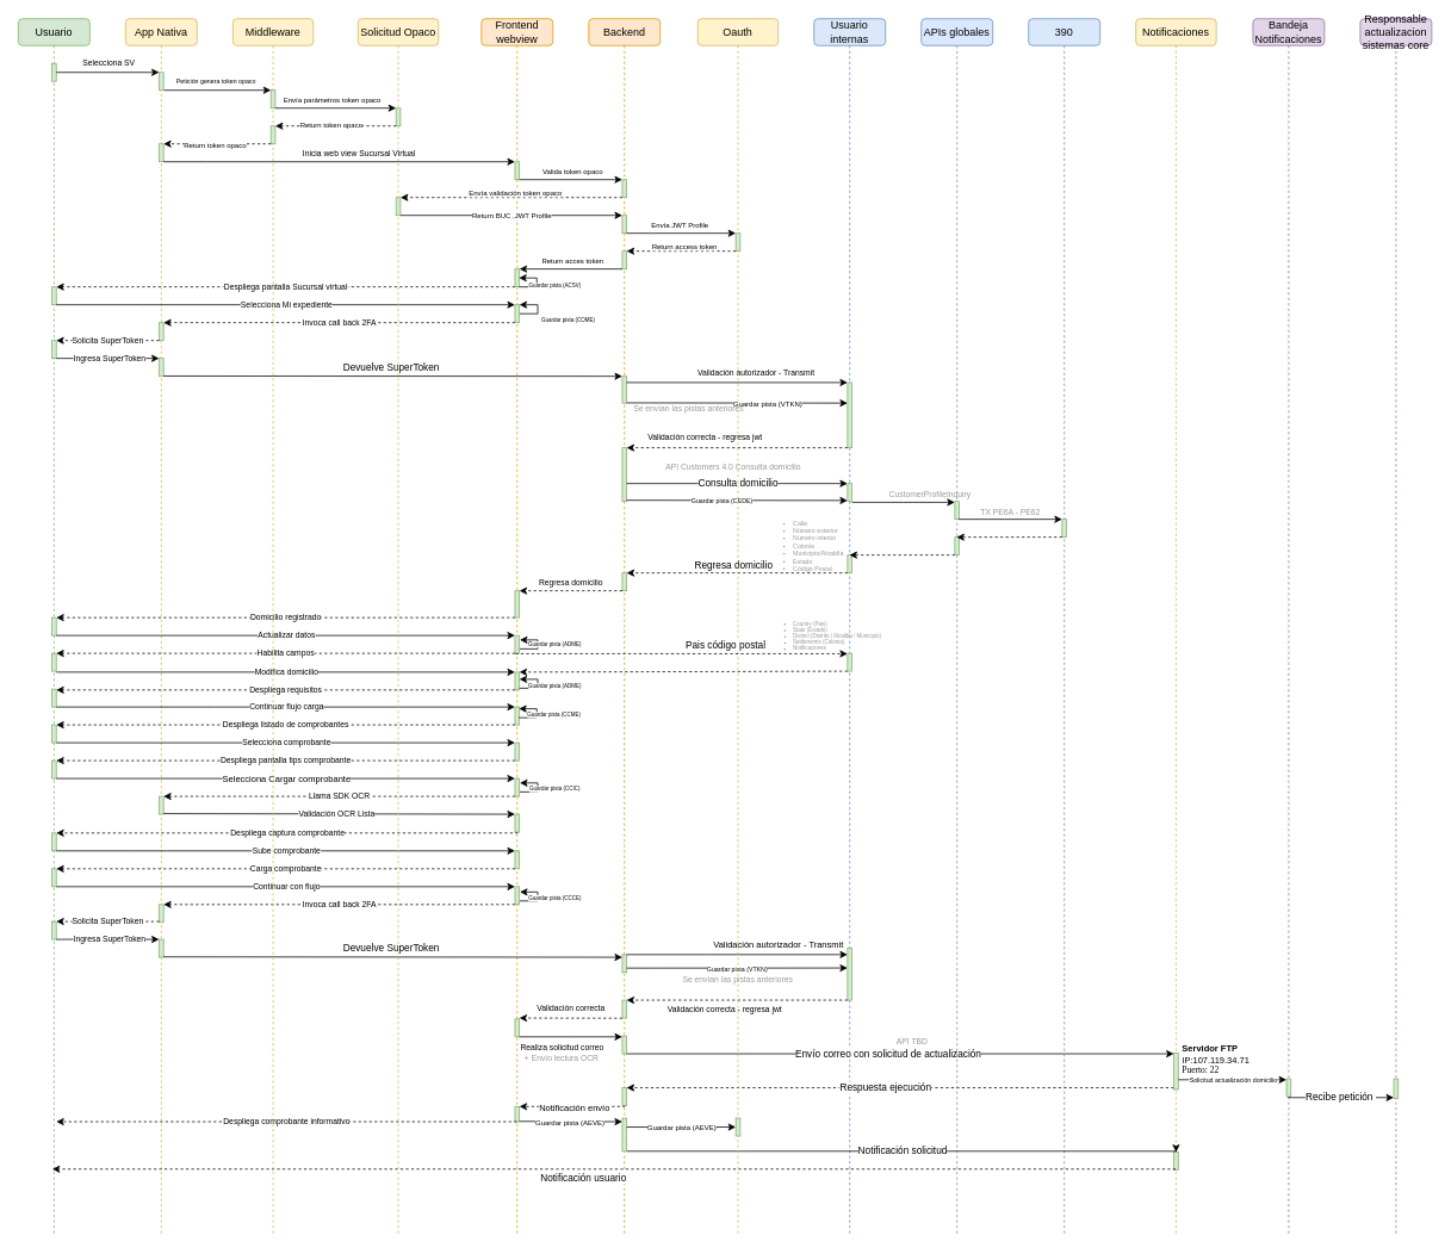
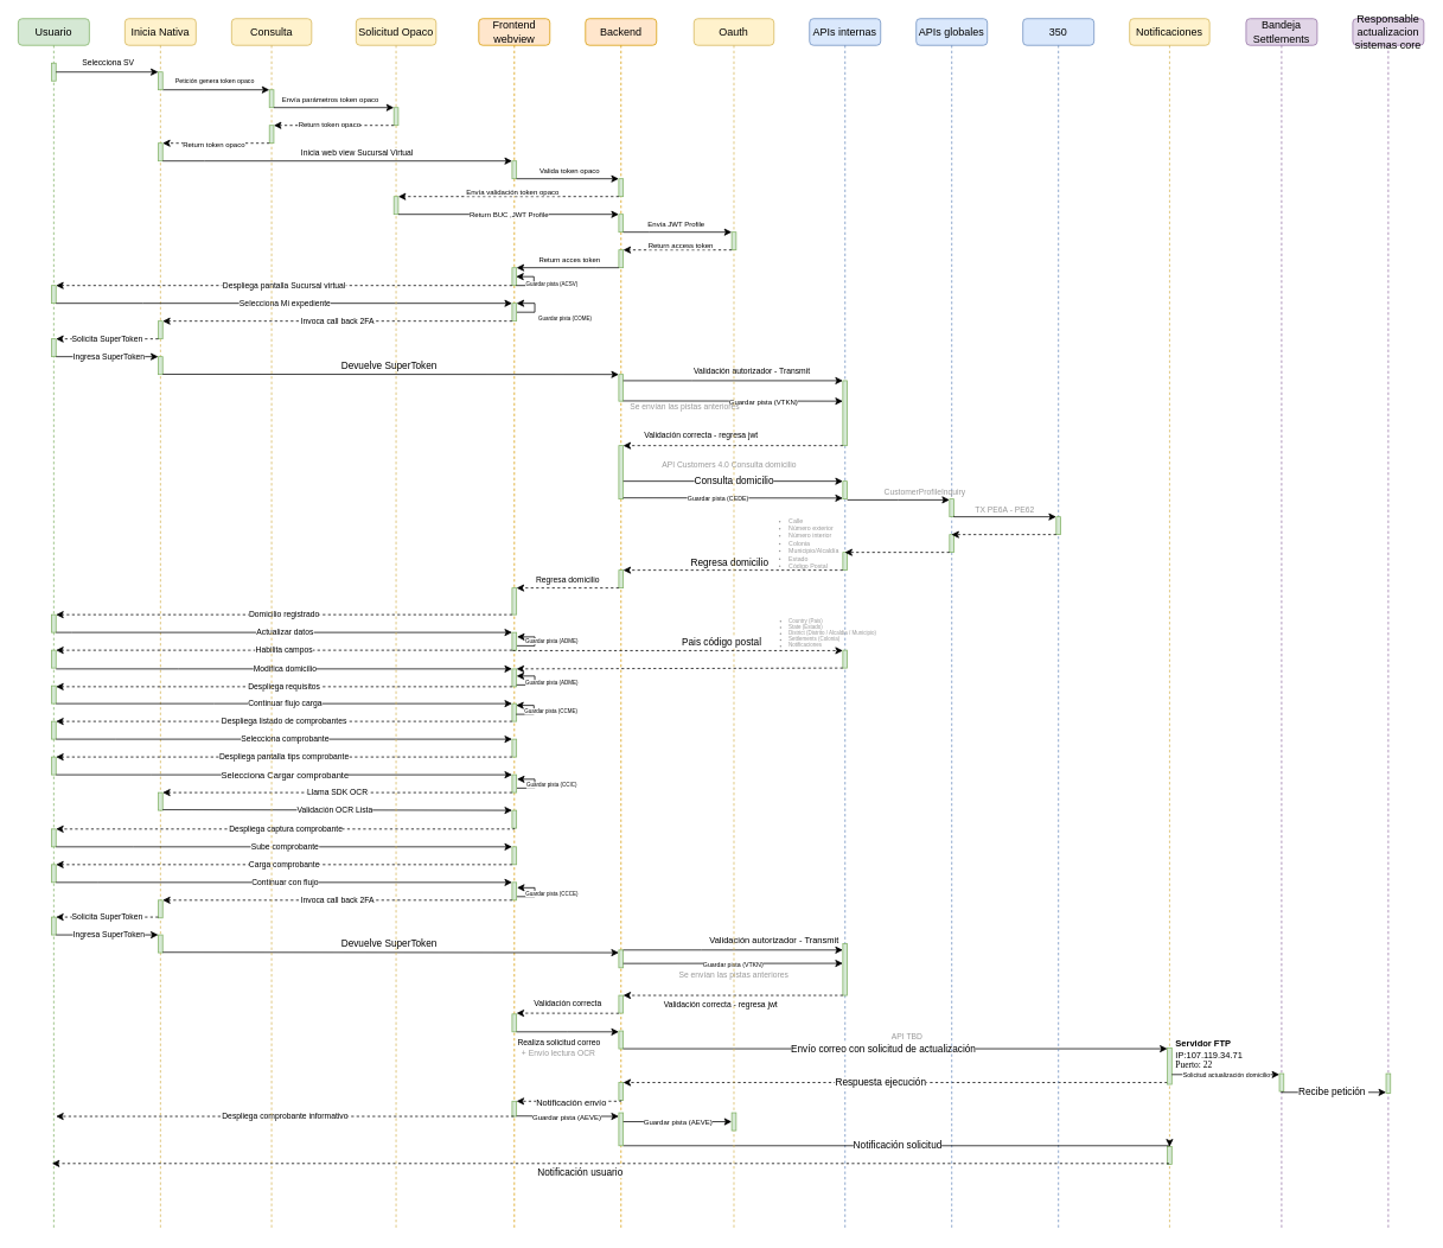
- <mxCell id="14" value="App Nativa" style="shape=umlLifeline;perimeter=lifelinePerimeter;whiteSpace=wrap;html=1;container=1;dropTarget=0;collapsible=0;recursiveResize=0;outlineConnect=0;portConstraint=eastwest;newEdgeStyle={&quot;edgeStyle&quot;:&quot;elbowEdgeStyle&quot;,&quot;elbow&quot;:&quot;vertical&quot;,&quot;curved&quot;:0,&quot;rounded&quot;:0};size=30;fillColor=#fff2cc;strokeColor=#d6b656;rounded=1;" parent="1" vertex="1"><mxGeometry x="140" y="20" width="80" height="1360" as="geometry" /></mxCell>
+ <mxCell id="14" value="Inicia Nativa" style="shape=umlLifeline;perimeter=lifelinePerimeter;whiteSpace=wrap;html=1;container=1;dropTarget=0;collapsible=0;recursiveResize=0;outlineConnect=0;portConstraint=eastwest;newEdgeStyle={&quot;edgeStyle&quot;:&quot;elbowEdgeStyle&quot;,&quot;elbow&quot;:&quot;vertical&quot;,&quot;curved&quot;:0,&quot;rounded&quot;:0};size=30;fillColor=#fff2cc;strokeColor=#d6b656;rounded=1;" parent="1" vertex="1"><mxGeometry x="140" y="20" width="80" height="1360" as="geometry" /></mxCell>
- <mxCell id="139" value="Middleware" style="shape=umlLifeline;perimeter=lifelinePerimeter;whiteSpace=wrap;html=1;container=1;dropTarget=0;collapsible=0;recursiveResize=0;outlineConnect=0;portConstraint=eastwest;newEdgeStyle={&quot;edgeStyle&quot;:&quot;elbowEdgeStyle&quot;,&quot;elbow&quot;:&quot;vertical&quot;,&quot;curved&quot;:0,&quot;rounded&quot;:0};size=30;fillColor=#fff2cc;strokeColor=#d6b656;rounded=1;" parent="1" vertex="1"><mxGeometry x="260" y="20" width="90" height="1360" as="geometry" /></mxCell>
+ <mxCell id="139" value="Consulta" style="shape=umlLifeline;perimeter=lifelinePerimeter;whiteSpace=wrap;html=1;container=1;dropTarget=0;collapsible=0;recursiveResize=0;outlineConnect=0;portConstraint=eastwest;newEdgeStyle={&quot;edgeStyle&quot;:&quot;elbowEdgeStyle&quot;,&quot;elbow&quot;:&quot;vertical&quot;,&quot;curved&quot;:0,&quot;rounded&quot;:0};size=30;fillColor=#fff2cc;strokeColor=#d6b656;rounded=1;" parent="1" vertex="1"><mxGeometry x="260" y="20" width="90" height="1360" as="geometry" /></mxCell>
- <mxCell id="51" value="Usuario internas" style="shape=umlLifeline;perimeter=lifelinePerimeter;whiteSpace=wrap;html=1;container=1;dropTarget=0;collapsible=0;recursiveResize=0;outlineConnect=0;portConstraint=eastwest;newEdgeStyle={&quot;edgeStyle&quot;:&quot;elbowEdgeStyle&quot;,&quot;elbow&quot;:&quot;vertical&quot;,&quot;curved&quot;:0,&quot;rounded&quot;:0};size=30;fillColor=#dae8fc;strokeColor=#6c8ebf;rounded=1;" parent="1" vertex="1"><mxGeometry x="910" y="20" width="80" height="1360" as="geometry" /></mxCell>
+ <mxCell id="51" value="APIs internas" style="shape=umlLifeline;perimeter=lifelinePerimeter;whiteSpace=wrap;html=1;container=1;dropTarget=0;collapsible=0;recursiveResize=0;outlineConnect=0;portConstraint=eastwest;newEdgeStyle={&quot;edgeStyle&quot;:&quot;elbowEdgeStyle&quot;,&quot;elbow&quot;:&quot;vertical&quot;,&quot;curved&quot;:0,&quot;rounded&quot;:0};size=30;fillColor=#dae8fc;strokeColor=#6c8ebf;rounded=1;" parent="1" vertex="1"><mxGeometry x="910" y="20" width="80" height="1360" as="geometry" /></mxCell>
- <mxCell id="102" value="390" style="shape=umlLifeline;perimeter=lifelinePerimeter;whiteSpace=wrap;html=1;container=1;dropTarget=0;collapsible=0;recursiveResize=0;outlineConnect=0;portConstraint=eastwest;newEdgeStyle={&quot;edgeStyle&quot;:&quot;elbowEdgeStyle&quot;,&quot;elbow&quot;:&quot;vertical&quot;,&quot;curved&quot;:0,&quot;rounded&quot;:0};size=30;fillColor=#dae8fc;strokeColor=#6c8ebf;rounded=1;" parent="1" vertex="1"><mxGeometry x="1150" y="20" width="80" height="1360" as="geometry" /></mxCell>
+ <mxCell id="102" value="350" style="shape=umlLifeline;perimeter=lifelinePerimeter;whiteSpace=wrap;html=1;container=1;dropTarget=0;collapsible=0;recursiveResize=0;outlineConnect=0;portConstraint=eastwest;newEdgeStyle={&quot;edgeStyle&quot;:&quot;elbowEdgeStyle&quot;,&quot;elbow&quot;:&quot;vertical&quot;,&quot;curved&quot;:0,&quot;rounded&quot;:0};size=30;fillColor=#dae8fc;strokeColor=#6c8ebf;rounded=1;" parent="1" vertex="1"><mxGeometry x="1150" y="20" width="80" height="1360" as="geometry" /></mxCell>
- <mxCell id="61" value="Bandeja Notificaciones" style="shape=umlLifeline;perimeter=lifelinePerimeter;whiteSpace=wrap;html=1;container=1;dropTarget=0;collapsible=0;recursiveResize=0;outlineConnect=0;portConstraint=eastwest;newEdgeStyle={&quot;edgeStyle&quot;:&quot;elbowEdgeStyle&quot;,&quot;elbow&quot;:&quot;vertical&quot;,&quot;curved&quot;:0,&quot;rounded&quot;:0};size=30;fillColor=#e1d5e7;strokeColor=#9673a6;rounded=1;" parent="1" vertex="1"><mxGeometry x="1401" y="20" width="80" height="1360" as="geometry" /></mxCell>
+ <mxCell id="61" value="Bandeja Settlements" style="shape=umlLifeline;perimeter=lifelinePerimeter;whiteSpace=wrap;html=1;container=1;dropTarget=0;collapsible=0;recursiveResize=0;outlineConnect=0;portConstraint=eastwest;newEdgeStyle={&quot;edgeStyle&quot;:&quot;elbowEdgeStyle&quot;,&quot;elbow&quot;:&quot;vertical&quot;,&quot;curved&quot;:0,&quot;rounded&quot;:0};size=30;fillColor=#e1d5e7;strokeColor=#9673a6;rounded=1;" parent="1" vertex="1"><mxGeometry x="1401" y="20" width="80" height="1360" as="geometry" /></mxCell>
